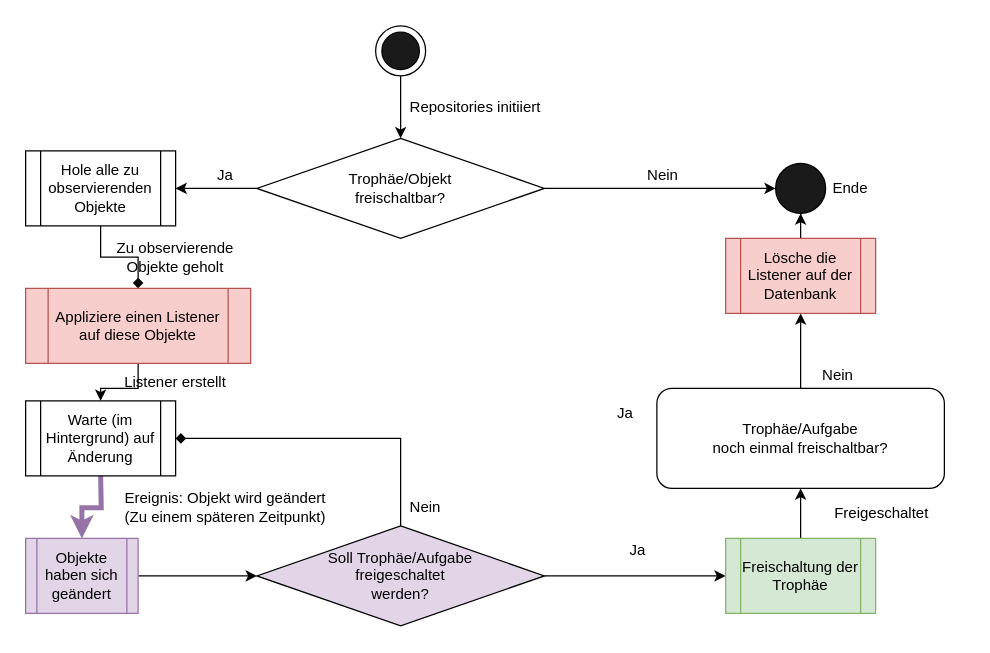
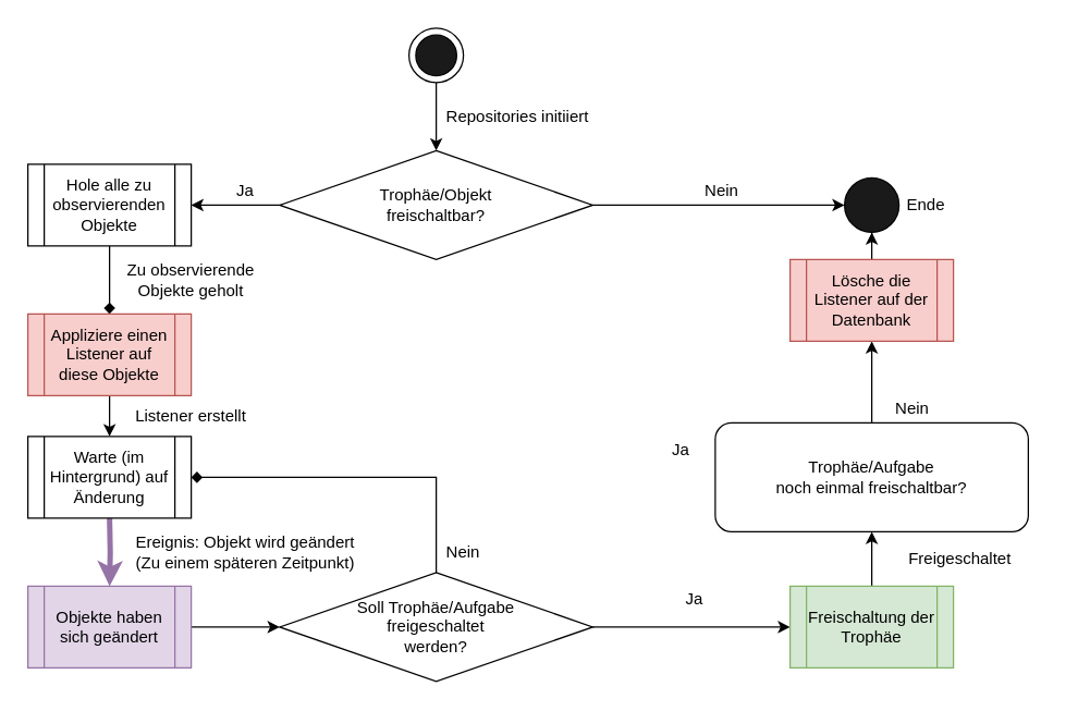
- <mxCell id="15" value="Appliziere einen Listener auf diese Objekte" style="shape=process;whiteSpace=wrap;html=1;backgroundOutline=1;fillColor=#f8cecc;strokeColor=#b85450;" parent="1" vertex="1"><mxGeometry x="20" y="230" width="180" height="60" as="geometry" /></mxCell>
+ <mxCell id="15" value="Appliziere einen Listener auf diese Objekte" style="shape=process;whiteSpace=wrap;html=1;backgroundOutline=1;fillColor=#f8cecc;strokeColor=#b85450;" parent="1" vertex="1"><mxGeometry x="20" y="230" width="120" height="60" as="geometry" /></mxCell>
- <mxCell id="17" value="Objekte haben sich geändert" style="shape=process;whiteSpace=wrap;html=1;backgroundOutline=1;fillColor=#e1d5e7;strokeColor=#9673a6;" parent="1" vertex="1"><mxGeometry x="20" y="430" width="90" height="60" as="geometry" /></mxCell>
+ <mxCell id="17" value="Objekte haben sich geändert" style="shape=process;whiteSpace=wrap;html=1;backgroundOutline=1;fillColor=#e1d5e7;strokeColor=#9673a6;" parent="1" vertex="1"><mxGeometry x="20" y="430" width="120" height="60" as="geometry" /></mxCell>
- <mxCell id="22" value="Soll Trophäe/Aufgabe &lt;br&gt;freigeschaltet&lt;br&gt;werden?" style="rhombus;whiteSpace=wrap;html=1;fillColor=#e1d5e7;" parent="1" vertex="1"><mxGeometry x="205" y="420" width="230" height="80" as="geometry" /></mxCell>
+ <mxCell id="22" value="Soll Trophäe/Aufgabe &lt;br&gt;freigeschaltet&lt;br&gt;werden?" style="rhombus;whiteSpace=wrap;html=1;fillColor=#FFFFFF;" parent="1" vertex="1"><mxGeometry x="205" y="420" width="230" height="80" as="geometry" /></mxCell>
